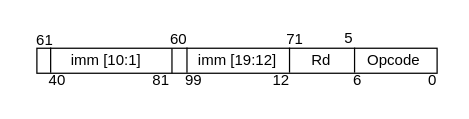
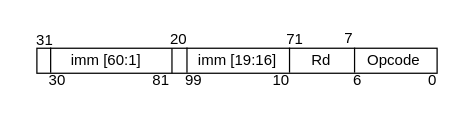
- <mxCell id="9" value="5" style="text;html=1;align=center;verticalAlign=middle;resizable=0;points=[];autosize=1;" parent="1" vertex="1"><mxGeometry x="269" y="20" width="17" height="19" as="geometry" /></mxCell>
+ <mxCell id="9" value="7" style="text;html=1;align=center;verticalAlign=middle;resizable=0;points=[];autosize=1;" parent="1" vertex="1"><mxGeometry x="269" y="20" width="17" height="19" as="geometry" /></mxCell>
- <mxCell id="6" value="60" style="text;html=1;align=center;verticalAlign=middle;resizable=0;points=[];autosize=1;" parent="1" vertex="1"><mxGeometry x="129" y="21" width="25" height="19" as="geometry" /></mxCell>
+ <mxCell id="6" value="20" style="text;html=1;align=center;verticalAlign=middle;resizable=0;points=[];autosize=1;" parent="1" vertex="1"><mxGeometry x="129" y="21" width="25" height="19" as="geometry" /></mxCell>
- <mxCell id="5" value="61" style="text;html=1;align=center;verticalAlign=middle;resizable=0;points=[];autosize=1;" parent="1" vertex="1"><mxGeometry x="20" y="22" width="30" height="20" as="geometry" /></mxCell>
+ <mxCell id="5" value="31" style="text;html=1;align=center;verticalAlign=middle;resizable=0;points=[];autosize=1;" parent="1" vertex="1"><mxGeometry x="20" y="22" width="30" height="20" as="geometry" /></mxCell>
- <mxCell id="17" value="imm [10:1]" style="text;html=1;align=center;verticalAlign=middle;resizable=0;points=[];autosize=1;" parent="1" vertex="1"><mxGeometry x="50" y="38.5" width="67" height="19" as="geometry" /></mxCell>
+ <mxCell id="17" value="imm [60:1]" style="text;html=1;align=center;verticalAlign=middle;resizable=0;points=[];autosize=1;" parent="1" vertex="1"><mxGeometry x="50" y="38.5" width="67" height="19" as="geometry" /></mxCell>
- <mxCell id="3" value="imm [19:12]" style="text;html=1;align=center;verticalAlign=middle;resizable=0;points=[];autosize=1;" parent="1" vertex="1"><mxGeometry x="152.5" y="38.5" width="73" height="19" as="geometry" /></mxCell>
+ <mxCell id="3" value="imm [19:16]" style="text;html=1;align=center;verticalAlign=middle;resizable=0;points=[];autosize=1;" parent="1" vertex="1"><mxGeometry x="152.5" y="38.5" width="73" height="19" as="geometry" /></mxCell>
- <mxCell id="16" value="40" style="text;html=1;align=center;verticalAlign=middle;resizable=0;points=[];autosize=1;" parent="1" vertex="1"><mxGeometry x="32" y="54" width="25" height="19" as="geometry" /></mxCell>
+ <mxCell id="16" value="30" style="text;html=1;align=center;verticalAlign=middle;resizable=0;points=[];autosize=1;" parent="1" vertex="1"><mxGeometry x="32" y="54" width="25" height="19" as="geometry" /></mxCell>
- <mxCell id="20" value="12" style="text;html=1;align=center;verticalAlign=middle;resizable=0;points=[];autosize=1;" vertex="1" parent="1"><mxGeometry x="211" y="54" width="25" height="19" as="geometry" /></mxCell>
+ <mxCell id="20" value="10" style="text;html=1;align=center;verticalAlign=middle;resizable=0;points=[];autosize=1;" vertex="1" parent="1"><mxGeometry x="211" y="54" width="25" height="19" as="geometry" /></mxCell>
